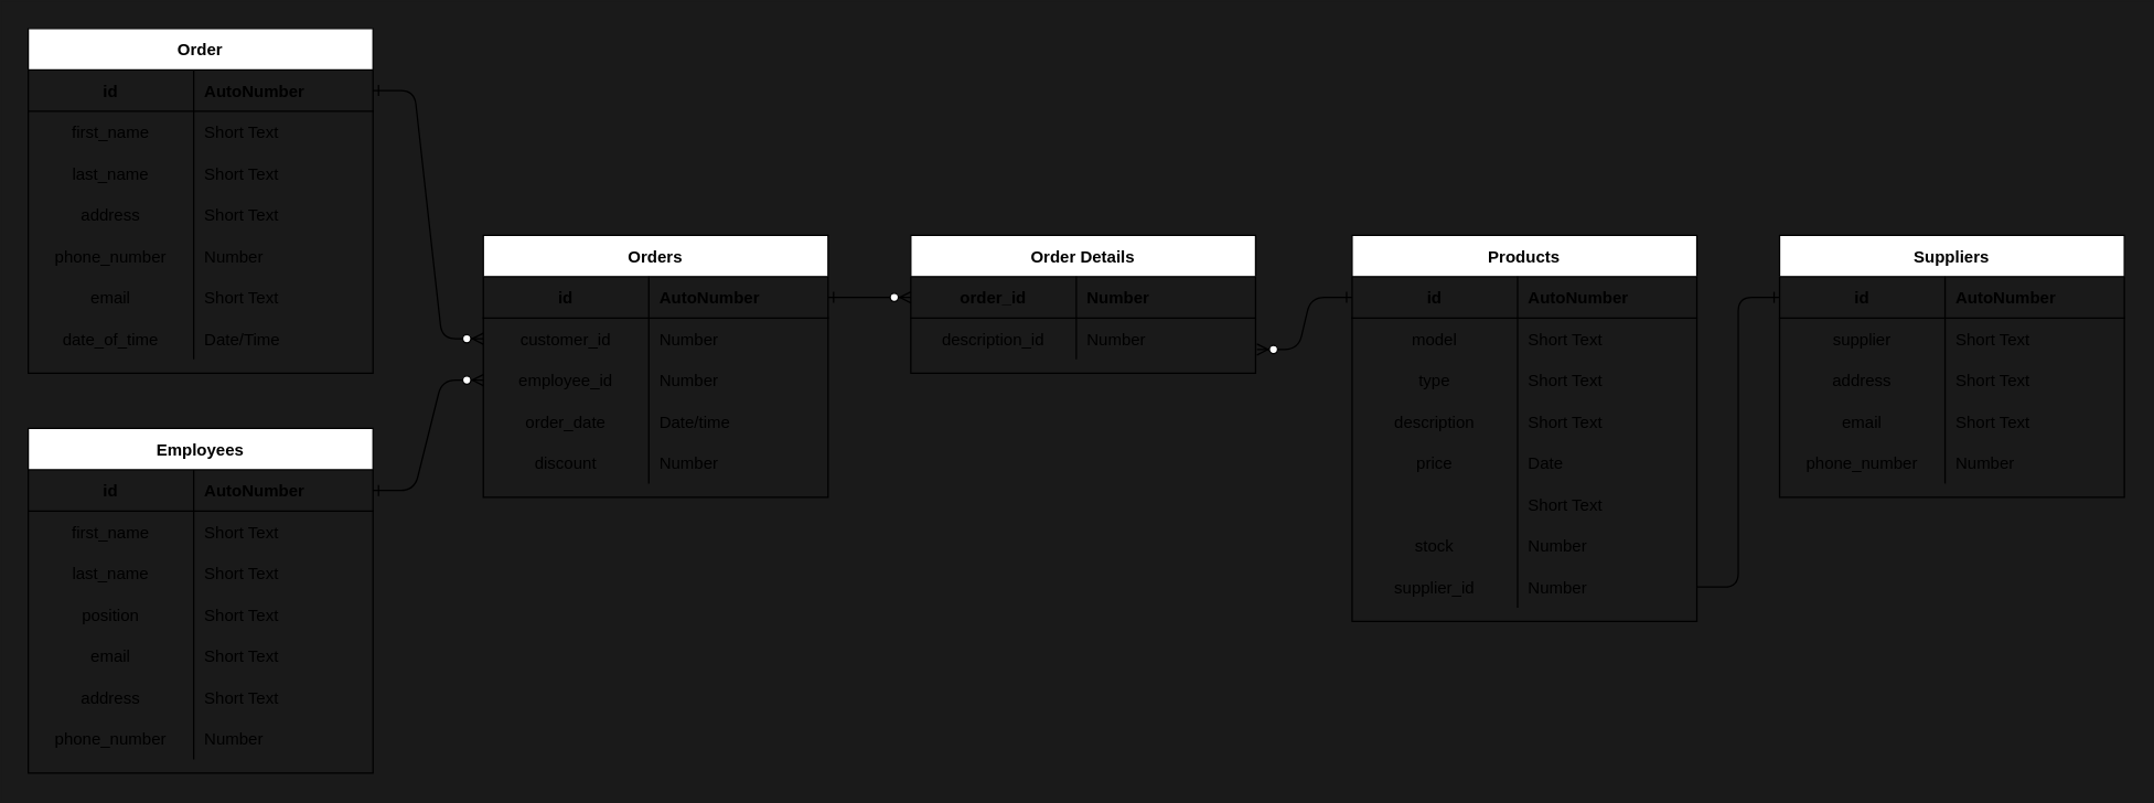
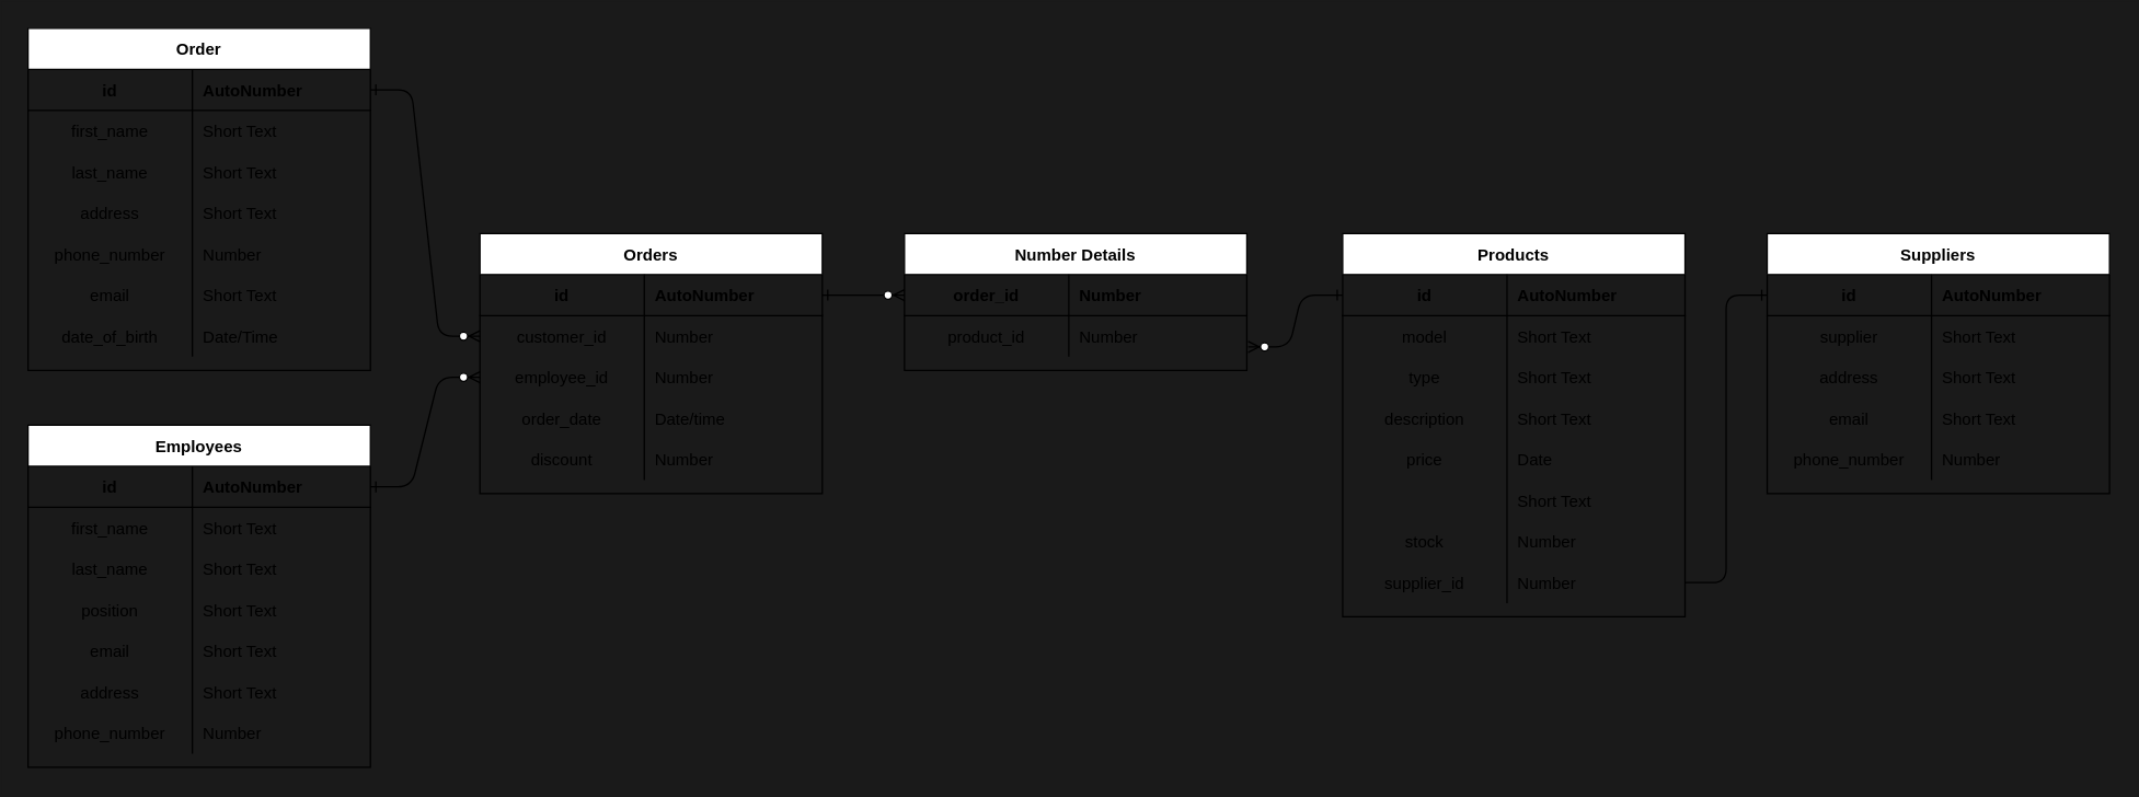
- <mxCell id="66" value="Order Details" style="shape=table;startSize=30;container=1;collapsible=1;childLayout=tableLayout;fixedRows=1;rowLines=0;fontStyle=1;align=center;resizeLast=1;swimlaneLine=1;strokeColor=default;" parent="1" vertex="1"><mxGeometry x="660" y="170" width="250" height="100" as="geometry"><mxRectangle x="30" y="150" width="100" height="30" as="alternateBounds" /></mxGeometry></mxCell>
+ <mxCell id="66" value="Number Details" style="shape=table;startSize=30;container=1;collapsible=1;childLayout=tableLayout;fixedRows=1;rowLines=0;fontStyle=1;align=center;resizeLast=1;swimlaneLine=1;strokeColor=default;" parent="1" vertex="1"><mxGeometry x="660" y="170" width="250" height="100" as="geometry"><mxRectangle x="30" y="150" width="100" height="30" as="alternateBounds" /></mxGeometry></mxCell>
- <mxCell id="24" value="date_of_time" style="shape=partialRectangle;overflow=hidden;connectable=0;fillColor=none;top=0;left=0;bottom=0;right=0;" parent="23" vertex="1"><mxGeometry width="120.0" height="30" as="geometry"><mxRectangle width="120.0" height="30" as="alternateBounds" /></mxGeometry></mxCell>
+ <mxCell id="24" value="date_of_birth" style="shape=partialRectangle;overflow=hidden;connectable=0;fillColor=none;top=0;left=0;bottom=0;right=0;" parent="23" vertex="1"><mxGeometry width="120.0" height="30" as="geometry"><mxRectangle width="120.0" height="30" as="alternateBounds" /></mxGeometry></mxCell>
- <mxCell id="71" value="description_id" style="shape=partialRectangle;overflow=hidden;connectable=0;fillColor=none;top=0;left=0;bottom=0;right=0;" parent="70" vertex="1"><mxGeometry width="120.0" height="30" as="geometry"><mxRectangle width="120.0" height="30" as="alternateBounds" /></mxGeometry></mxCell>
+ <mxCell id="71" value="product_id" style="shape=partialRectangle;overflow=hidden;connectable=0;fillColor=none;top=0;left=0;bottom=0;right=0;" parent="70" vertex="1"><mxGeometry width="120.0" height="30" as="geometry"><mxRectangle width="120.0" height="30" as="alternateBounds" /></mxGeometry></mxCell>
